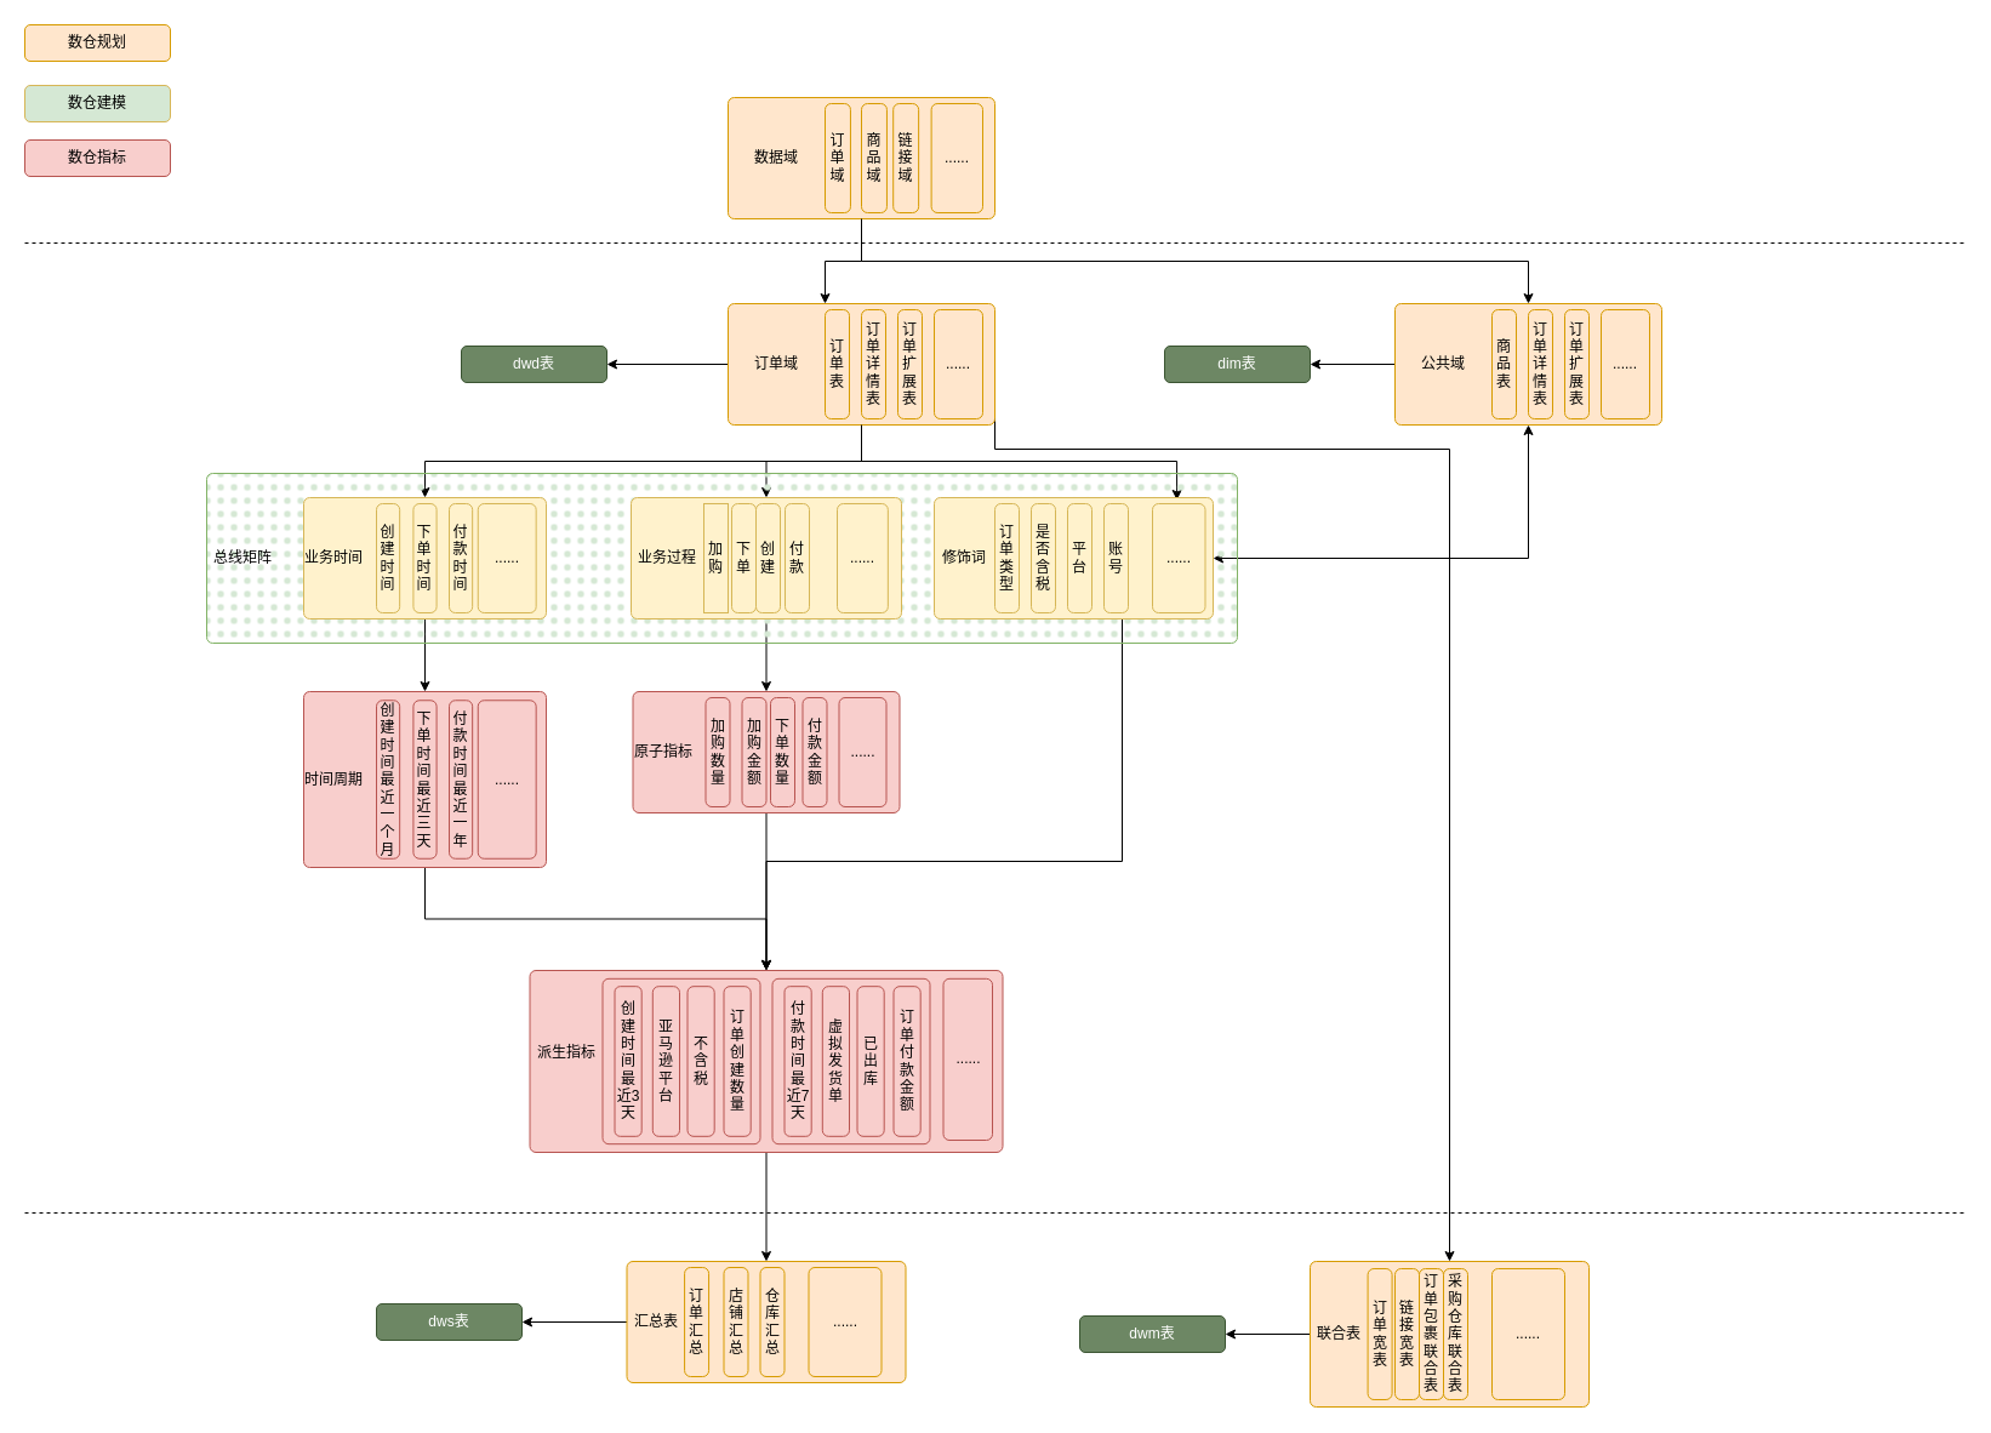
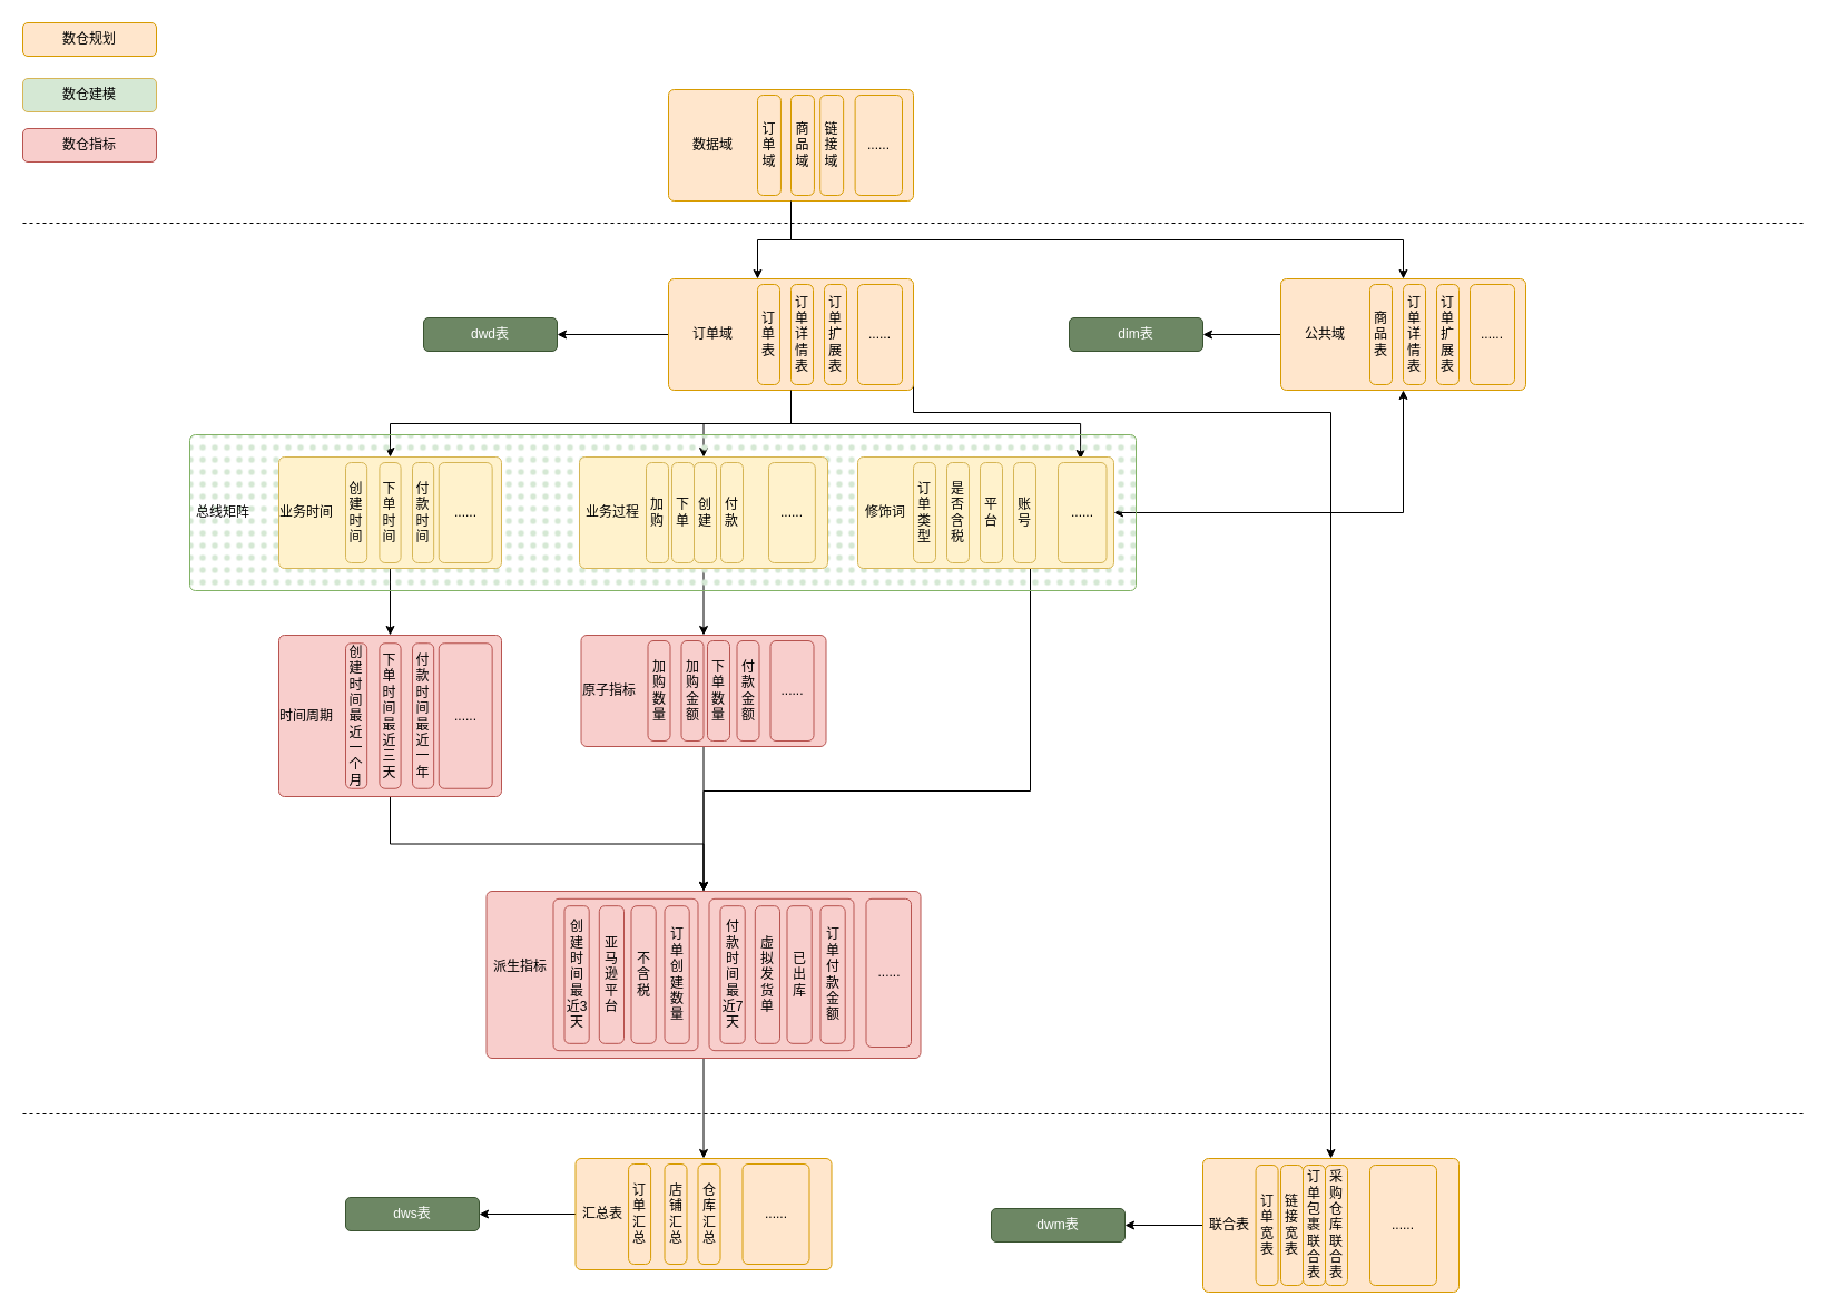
- <mxCell id="79" value="加购" style="absoluteArcSize=1;html=1;arcSize=10;whiteSpace=wrap;points=[];strokeColor=inherit;fillColor=inherit;rounded=0;" parent="76" vertex="1"><mxGeometry x="60" y="5" width="20" height="90" as="geometry" /></mxCell>
+ <mxCell id="79" value="加购" style="rounded=1;absoluteArcSize=1;html=1;arcSize=10;whiteSpace=wrap;points=[];strokeColor=inherit;fillColor=inherit;" parent="76" vertex="1"><mxGeometry x="60" y="5" width="20" height="90" as="geometry" /></mxCell>
